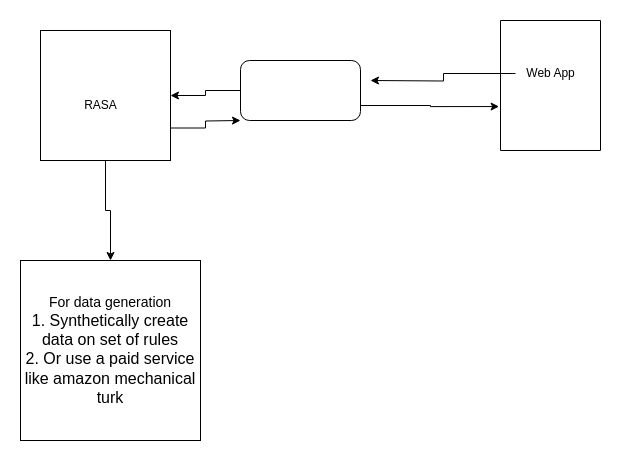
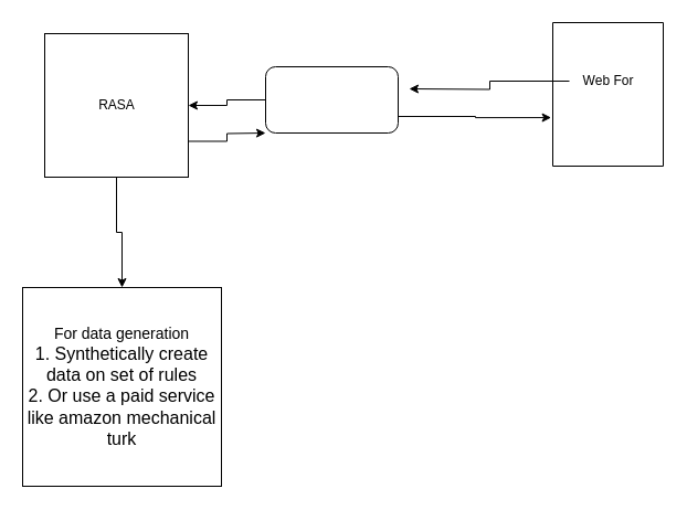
- <mxCell id="12" value="Web App" style="text;html=1;align=center;verticalAlign=middle;resizable=0;points=[];autosize=1;strokeColor=none;fillColor=none;" vertex="1" parent="1"><mxGeometry x="515" y="58" width="70" height="30" as="geometry" /></mxCell>
+ <mxCell id="12" value="Web For" style="text;html=1;align=center;verticalAlign=middle;resizable=0;points=[];autosize=1;strokeColor=none;fillColor=none;" vertex="1" parent="1"><mxGeometry x="515" y="58" width="70" height="30" as="geometry" /></mxCell>
- <mxCell id="5" value="RASA" style="text;html=1;align=center;verticalAlign=middle;whiteSpace=wrap;rounded=0;" vertex="1" parent="1"><mxGeometry x="62.5" y="72.5" width="75" height="65" as="geometry" /></mxCell>
+ <mxCell id="5" value="RASA" style="text;html=1;align=center;verticalAlign=middle;whiteSpace=wrap;rounded=0;" vertex="1" parent="1"><mxGeometry x="67.5" y="62.5" width="75" height="65" as="geometry" /></mxCell>
